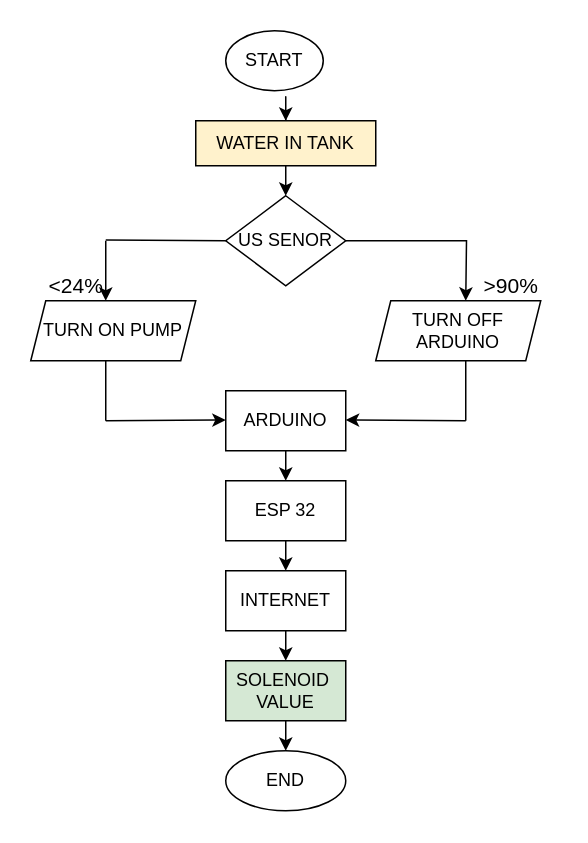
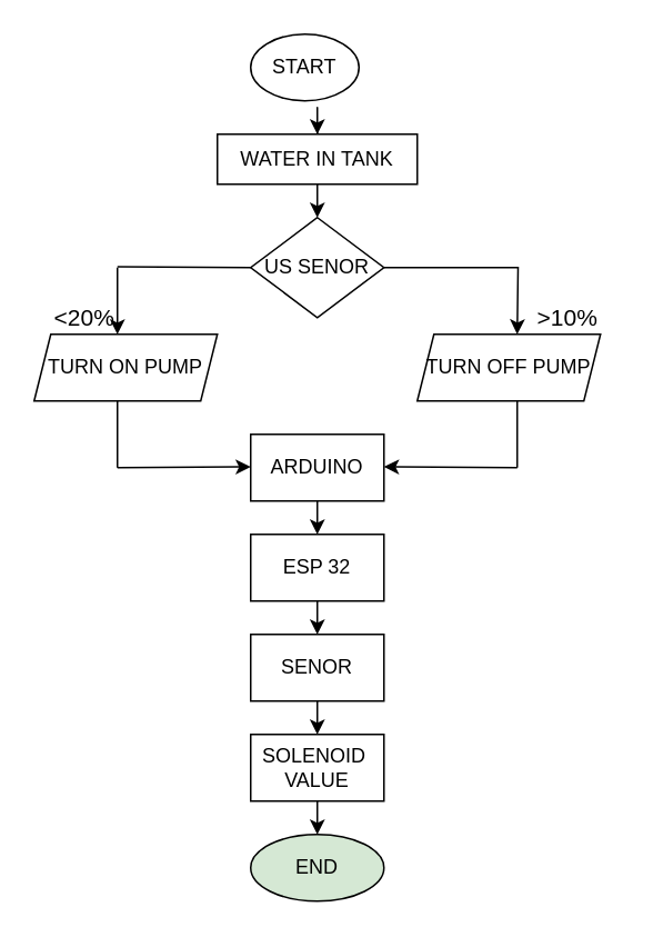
- <mxCell id="3" value="WATER IN TANK" style="rounded=0;whiteSpace=wrap;html=1;fillColor=#fff2cc;" parent="1" vertex="1"><mxGeometry x="130" y="80" width="120" height="30" as="geometry" /></mxCell>
+ <mxCell id="3" value="WATER IN TANK" style="rounded=0;whiteSpace=wrap;html=1;" parent="1" vertex="1"><mxGeometry x="130" y="80" width="120" height="30" as="geometry" /></mxCell>
- <mxCell id="26" value="&lt;span style=&quot;font-weight: normal; font-size: 14px;&quot;&gt;&amp;lt;24%&lt;/span&gt;" style="text;strokeColor=none;fillColor=none;html=1;fontSize=14;fontStyle=1;verticalAlign=middle;align=center;" vertex="1" parent="1"><mxGeometry x="20" y="180" width="60" height="20" as="geometry" /></mxCell>
+ <mxCell id="26" value="&lt;span style=&quot;font-weight: normal; font-size: 14px;&quot;&gt;&amp;lt;20%&lt;/span&gt;" style="text;strokeColor=none;fillColor=none;html=1;fontSize=14;fontStyle=1;verticalAlign=middle;align=center;" vertex="1" parent="1"><mxGeometry x="20" y="180" width="60" height="20" as="geometry" /></mxCell>
- <mxCell id="27" value="&lt;span style=&quot;font-weight: 400&quot;&gt;&amp;gt;90%&lt;/span&gt;" style="text;strokeColor=none;fillColor=none;html=1;fontSize=14;fontStyle=1;verticalAlign=middle;align=center;" vertex="1" parent="1"><mxGeometry x="310" y="180" width="60" height="20" as="geometry" /></mxCell>
+ <mxCell id="27" value="&lt;span style=&quot;font-weight: 400&quot;&gt;&amp;gt;10%&lt;/span&gt;" style="text;strokeColor=none;fillColor=none;html=1;fontSize=14;fontStyle=1;verticalAlign=middle;align=center;" vertex="1" parent="1"><mxGeometry x="310" y="180" width="60" height="20" as="geometry" /></mxCell>
- <mxCell id="12" value="TURN OFF ARDUINO" style="shape=parallelogram;perimeter=parallelogramPerimeter;whiteSpace=wrap;html=1;fixedSize=1;size=10;" parent="1" vertex="1"><mxGeometry x="250" y="200" width="110" height="40" as="geometry" /></mxCell>
+ <mxCell id="12" value="TURN OFF PUMP" style="shape=parallelogram;perimeter=parallelogramPerimeter;whiteSpace=wrap;html=1;fixedSize=1;size=10;" parent="1" vertex="1"><mxGeometry x="250" y="200" width="110" height="40" as="geometry" /></mxCell>
- <mxCell id="20" value="INTERNET" style="rounded=0;whiteSpace=wrap;html=1;" parent="1" vertex="1"><mxGeometry x="150" y="380" width="80" height="40" as="geometry" /></mxCell>
+ <mxCell id="20" value="SENOR" style="rounded=0;whiteSpace=wrap;html=1;" parent="1" vertex="1"><mxGeometry x="150" y="380" width="80" height="40" as="geometry" /></mxCell>
- <mxCell id="23" value="SOLENOID&amp;nbsp;&lt;br&gt;VALUE" style="rounded=0;whiteSpace=wrap;html=1;fillColor=#d5e8d4;" parent="1" vertex="1"><mxGeometry x="150" y="440" width="80" height="40" as="geometry" /></mxCell>
+ <mxCell id="23" value="SOLENOID&amp;nbsp;&lt;br&gt;VALUE" style="rounded=0;whiteSpace=wrap;html=1;" parent="1" vertex="1"><mxGeometry x="150" y="440" width="80" height="40" as="geometry" /></mxCell>
- <mxCell id="25" value="END" style="ellipse;whiteSpace=wrap;html=1;" parent="1" vertex="1"><mxGeometry x="150" y="500" width="80" height="40" as="geometry" /></mxCell>
+ <mxCell id="25" value="END" style="ellipse;whiteSpace=wrap;html=1;fillColor=#d5e8d4;" parent="1" vertex="1"><mxGeometry x="150" y="500" width="80" height="40" as="geometry" /></mxCell>
